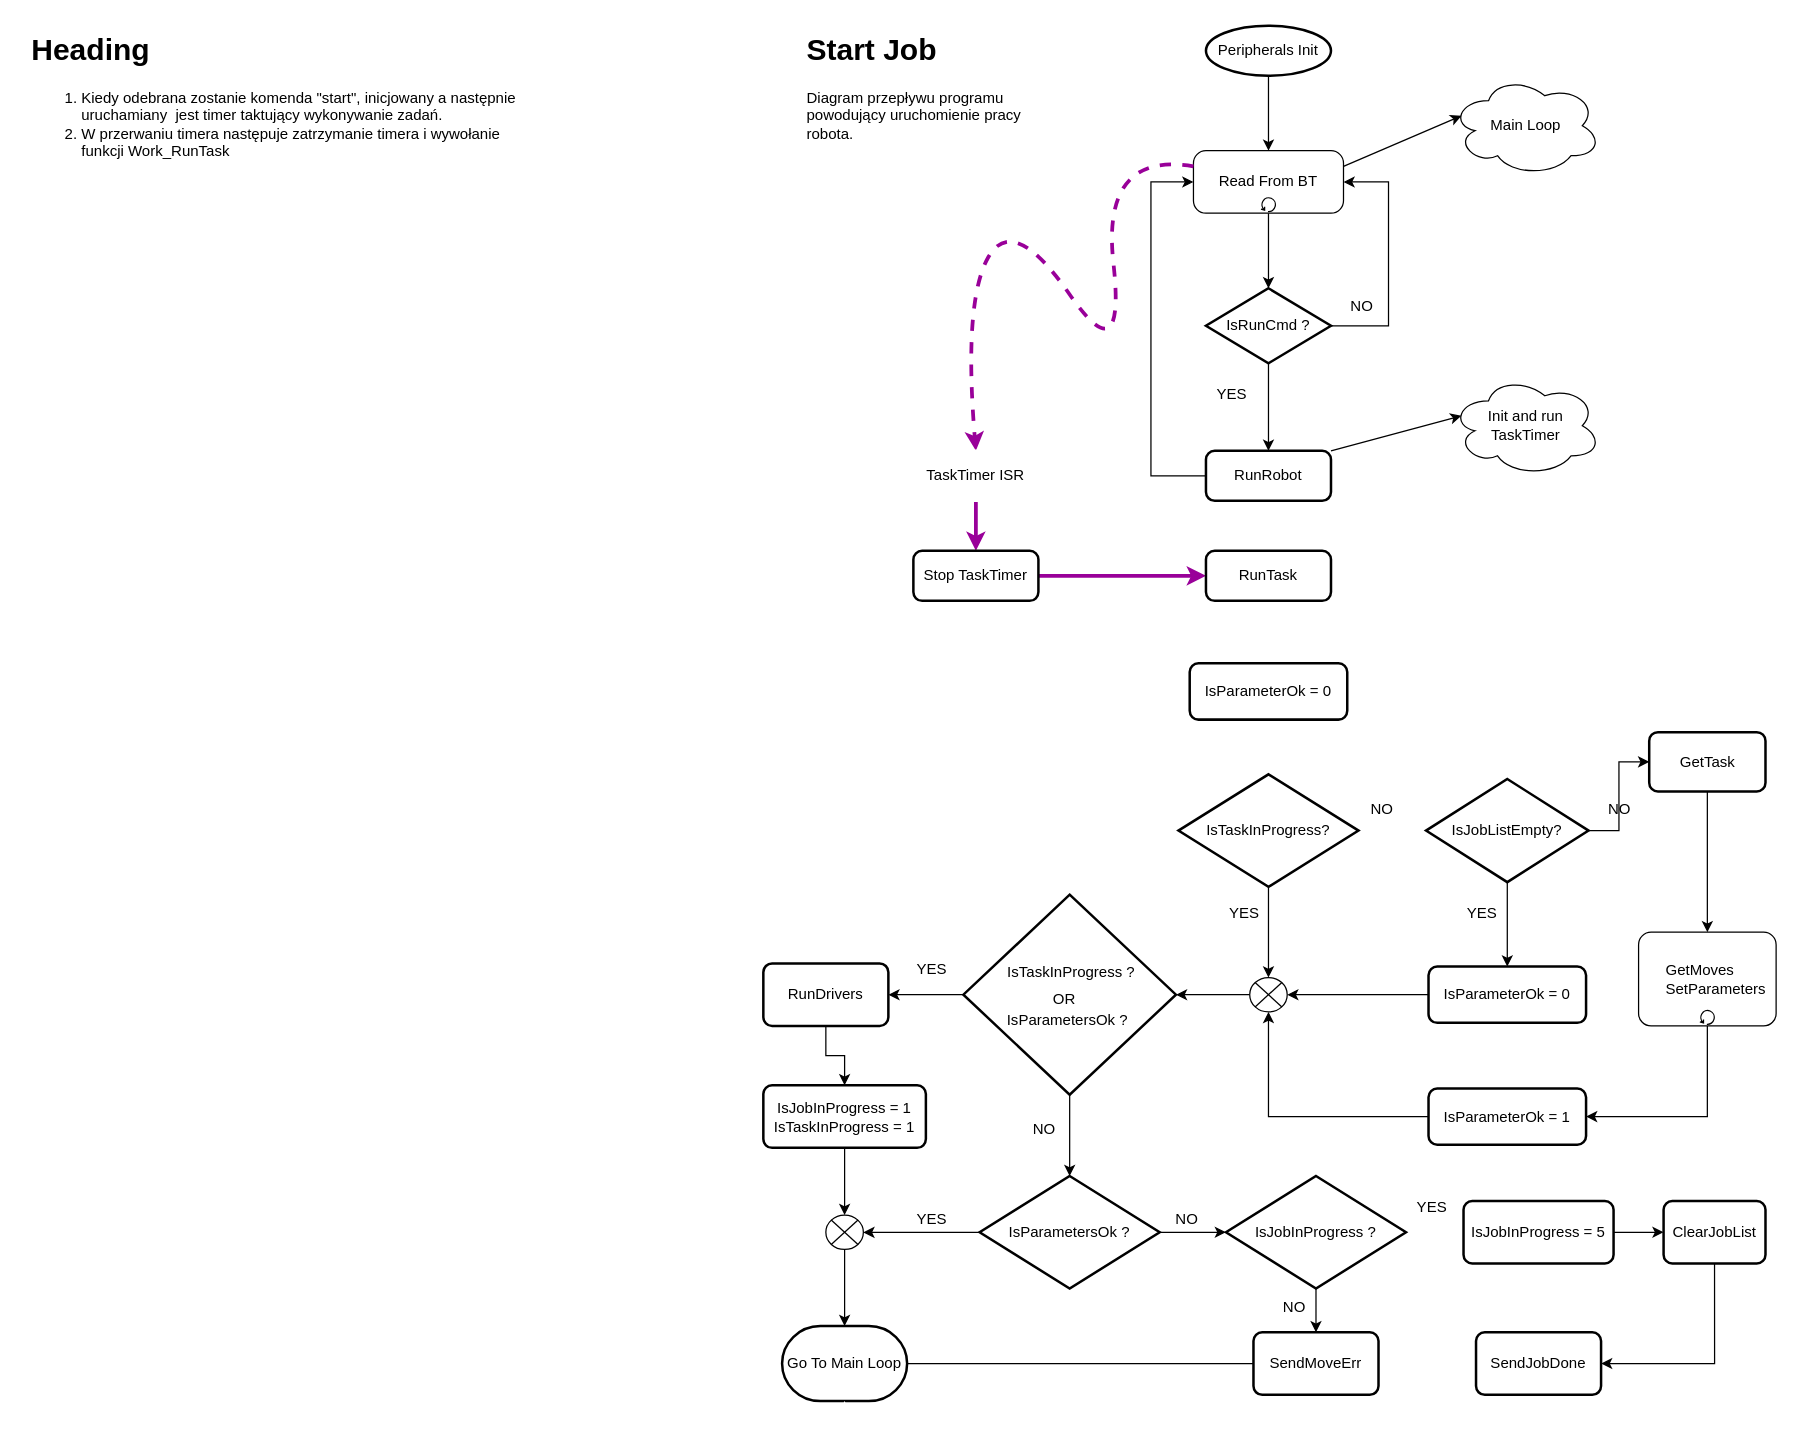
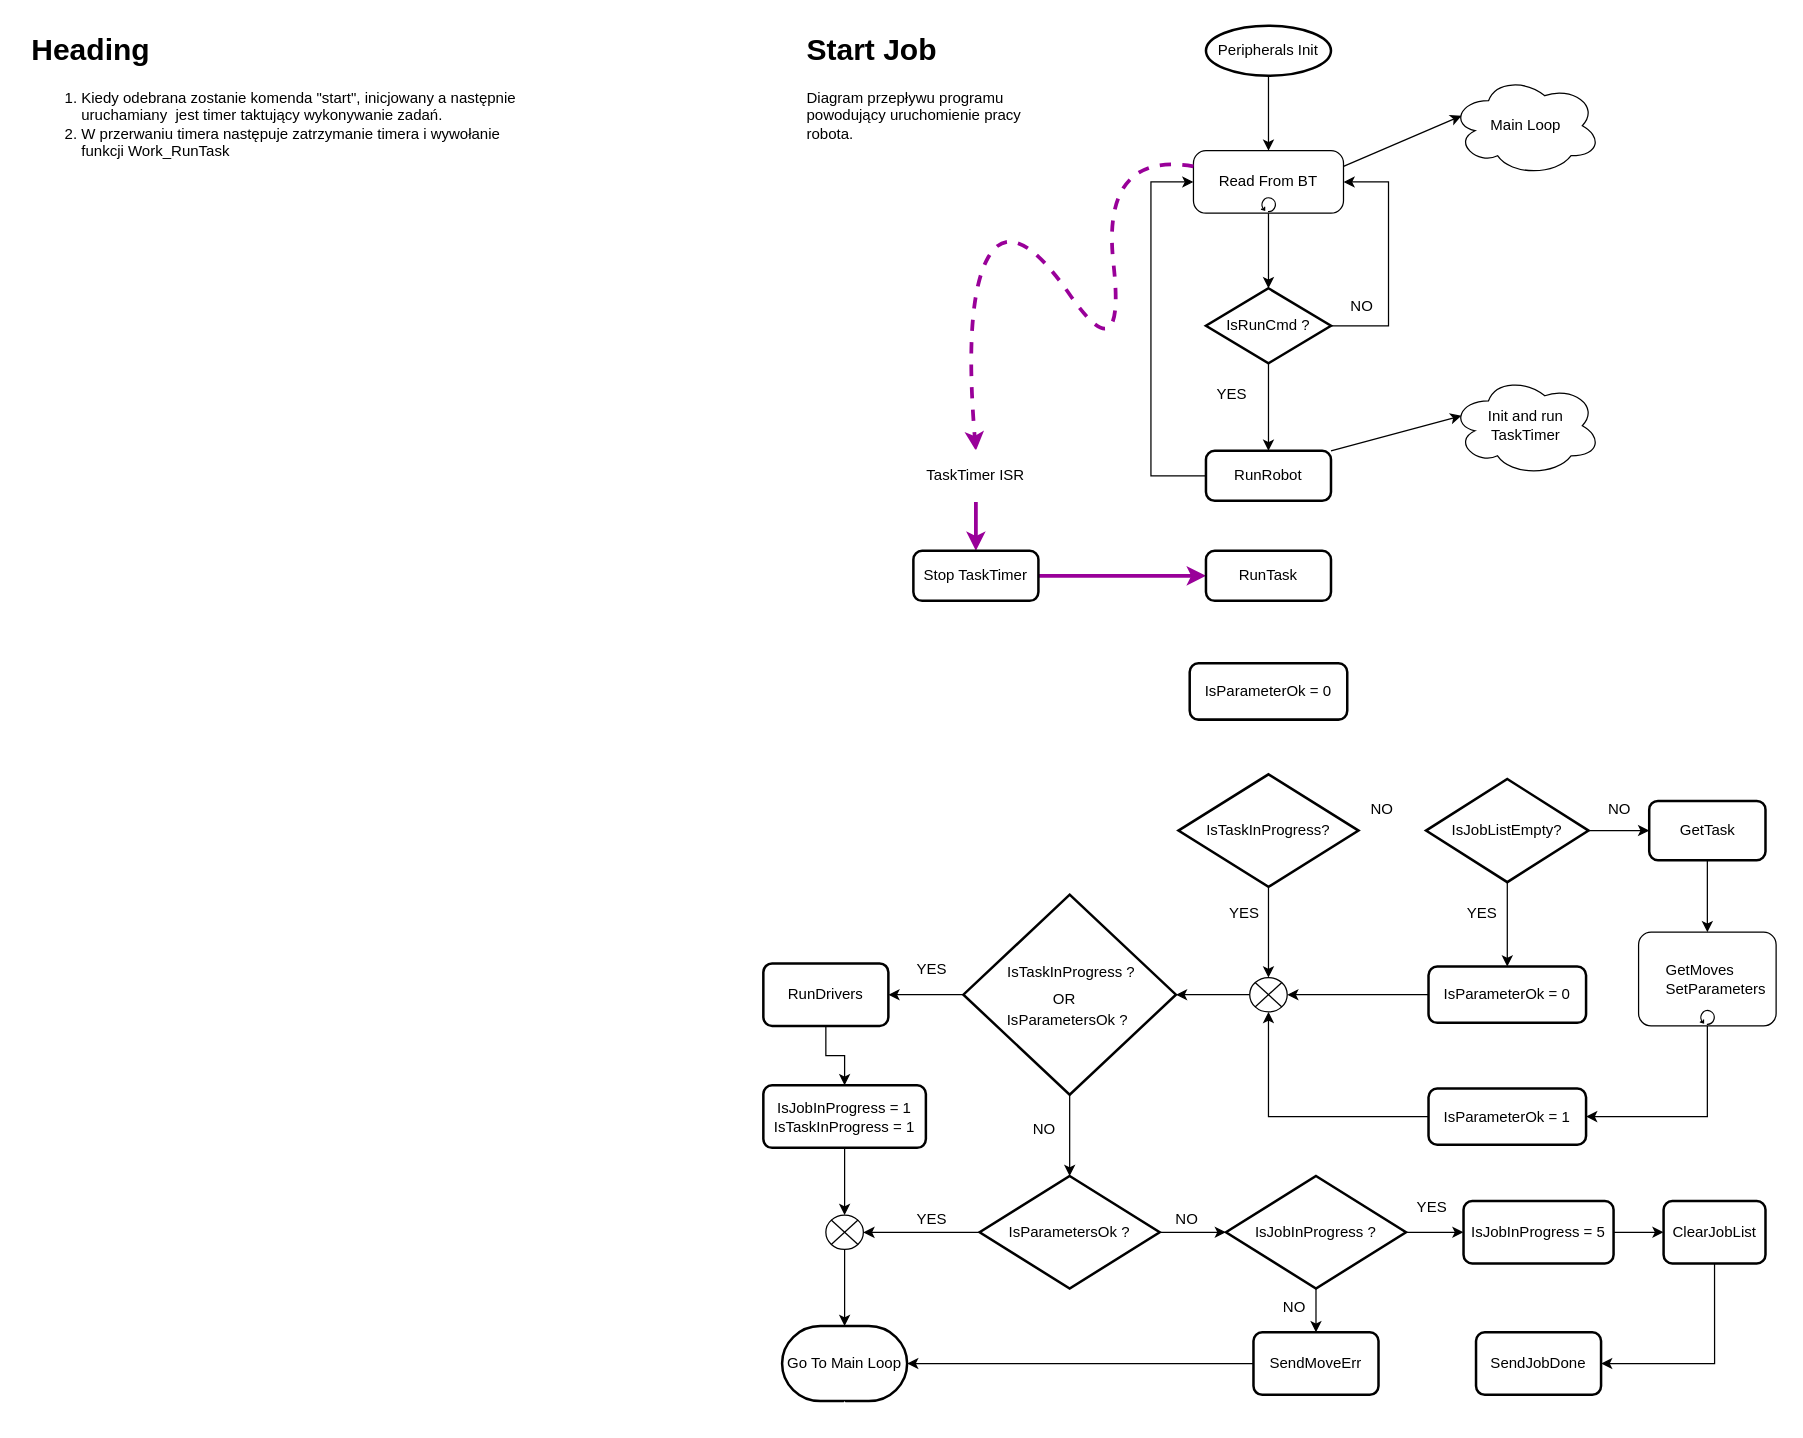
- <mxCell id="32" value="&lt;font style=&quot;font-size: 12px;&quot;&gt;GetTask&lt;/font&gt;" style="rounded=1;whiteSpace=wrap;html=1;absoluteArcSize=1;arcSize=14;strokeWidth=2;" parent="1" vertex="1"><mxGeometry x="1318.5" y="585" width="93" height="47.5" as="geometry" /></mxCell>
+ <mxCell id="32" value="&lt;font style=&quot;font-size: 12px;&quot;&gt;GetTask&lt;/font&gt;" style="rounded=1;whiteSpace=wrap;html=1;absoluteArcSize=1;arcSize=14;strokeWidth=2;" parent="1" vertex="1"><mxGeometry x="1318.5" y="640" width="93" height="47.5" as="geometry" /></mxCell>
+ <mxCell id="69" value="" style="edgeStyle=orthogonalEdgeStyle;rounded=0;orthogonalLoop=1;jettySize=auto;html=1;" parent="1" source="70" target="77" edge="1"><mxGeometry relative="1" as="geometry" /></mxCell>
- <mxCell id="72" style="edgeStyle=orthogonalEdgeStyle;rounded=0;orthogonalLoop=1;jettySize=auto;html=1;exitX=0;exitY=0.5;exitDx=0;exitDy=0;entryX=1;entryY=0.5;entryDx=0;entryDy=0;entryPerimeter=0;endArrow=none;" parent="1" source="73" target="64" edge="1"><mxGeometry relative="1" as="geometry" /></mxCell>
+ <mxCell id="72" style="edgeStyle=orthogonalEdgeStyle;rounded=0;orthogonalLoop=1;jettySize=auto;html=1;exitX=0;exitY=0.5;exitDx=0;exitDy=0;entryX=1;entryY=0.5;entryDx=0;entryDy=0;entryPerimeter=0;" parent="1" source="73" target="64" edge="1"><mxGeometry relative="1" as="geometry" /></mxCell>
